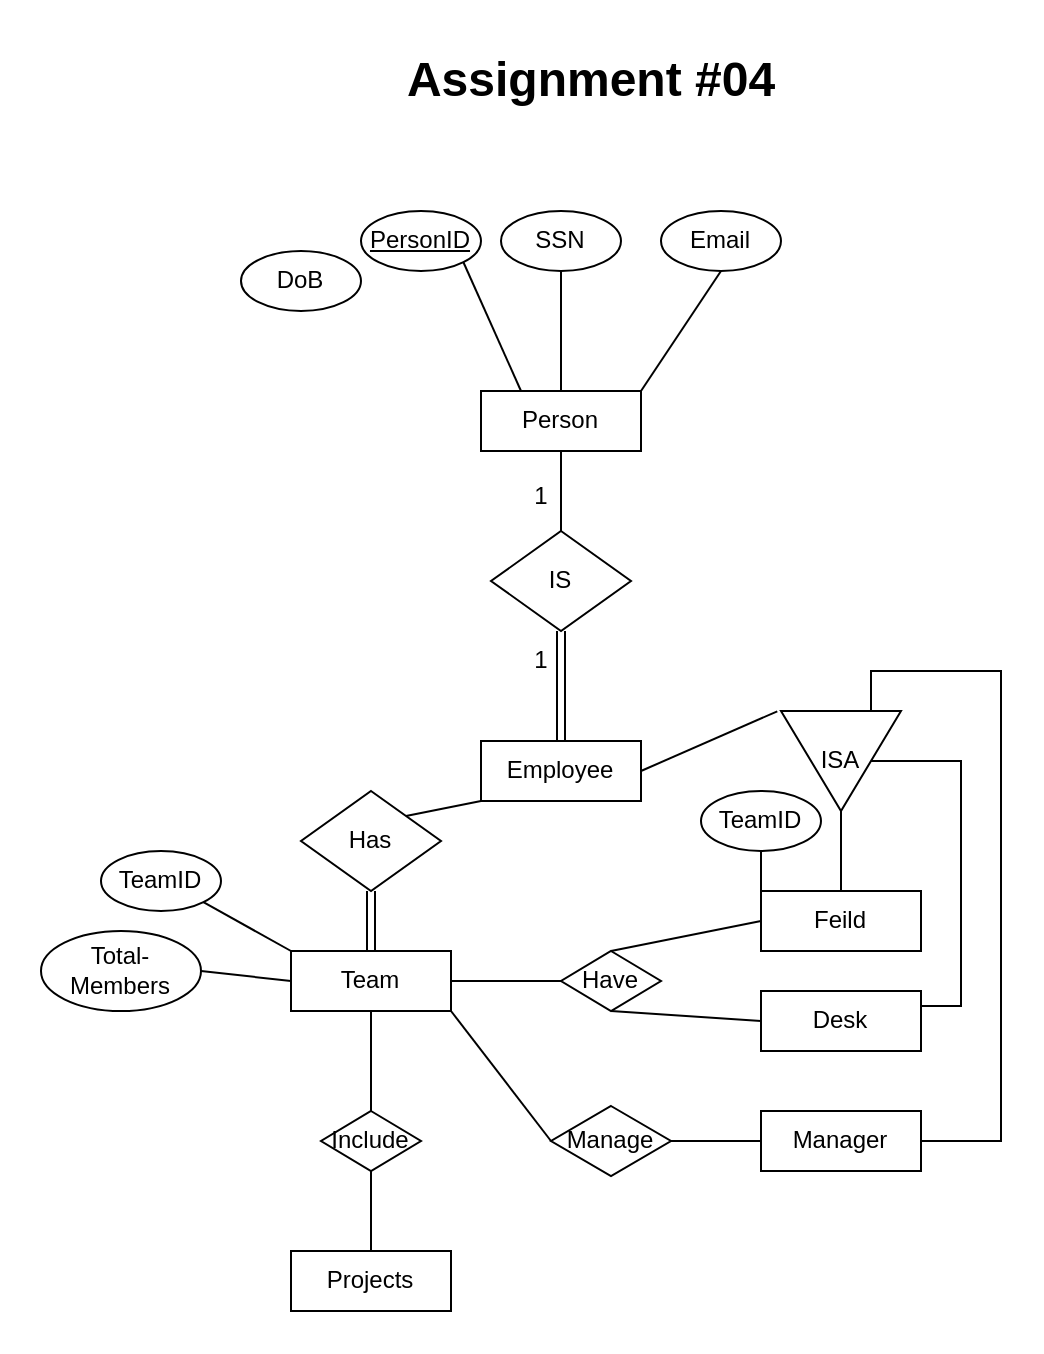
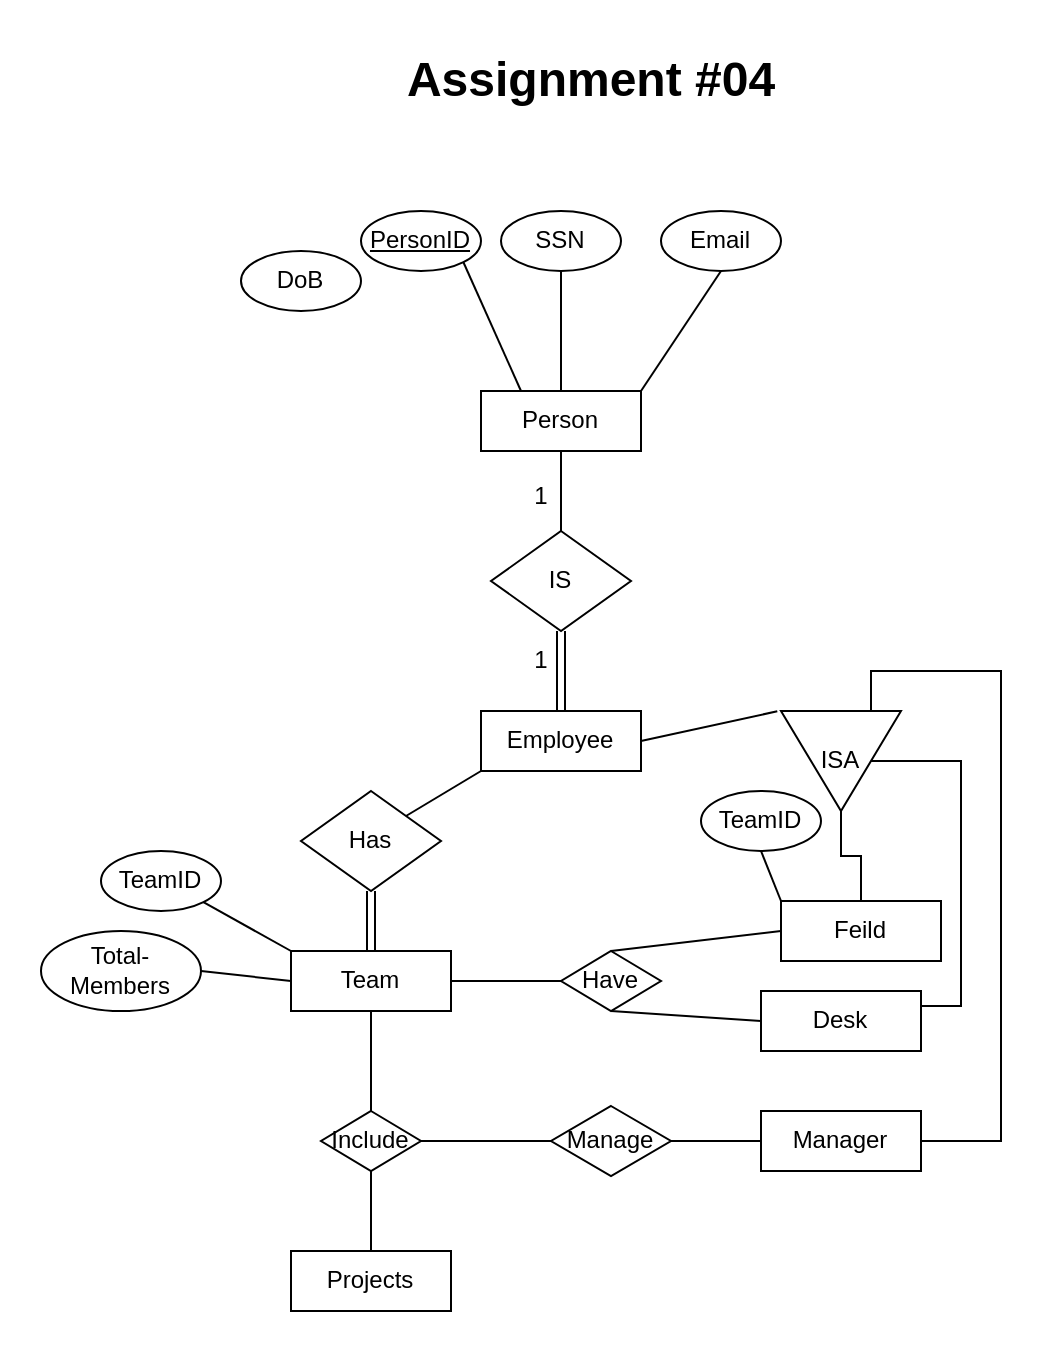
- <mxCell id="8" value="Employee" style="rounded=0;whiteSpace=wrap;html=1;" vertex="1" parent="1"><mxGeometry x="240" y="370" width="80" height="30" as="geometry" /></mxCell>
+ <mxCell id="8" value="Employee" style="rounded=0;whiteSpace=wrap;html=1;" vertex="1" parent="1"><mxGeometry x="240" y="355" width="80" height="30" as="geometry" /></mxCell>
- <mxCell id="28" value="Feild" style="rounded=0;whiteSpace=wrap;html=1;" vertex="1" parent="1"><mxGeometry x="380" y="445" width="80" height="30" as="geometry" /></mxCell>
+ <mxCell id="28" value="Feild" style="rounded=0;whiteSpace=wrap;html=1;" vertex="1" parent="1"><mxGeometry x="390" y="450" width="80" height="30" as="geometry" /></mxCell>
- <mxCell id="39" style="rounded=0;orthogonalLoop=1;jettySize=auto;html=1;exitX=0;exitY=0.5;exitDx=0;exitDy=0;entryX=1;entryY=1;entryDx=0;entryDy=0;endArrow=none;endFill=0;" edge="1" parent="1" source="40" target="26"><mxGeometry relative="1" as="geometry" /></mxCell>
+ <mxCell id="39" style="rounded=0;orthogonalLoop=1;jettySize=auto;html=1;exitX=0;exitY=0.5;exitDx=0;exitDy=0;endArrow=none;endFill=0;" edge="1" parent="1" source="40" target="43"><mxGeometry relative="1" as="geometry" /></mxCell>
